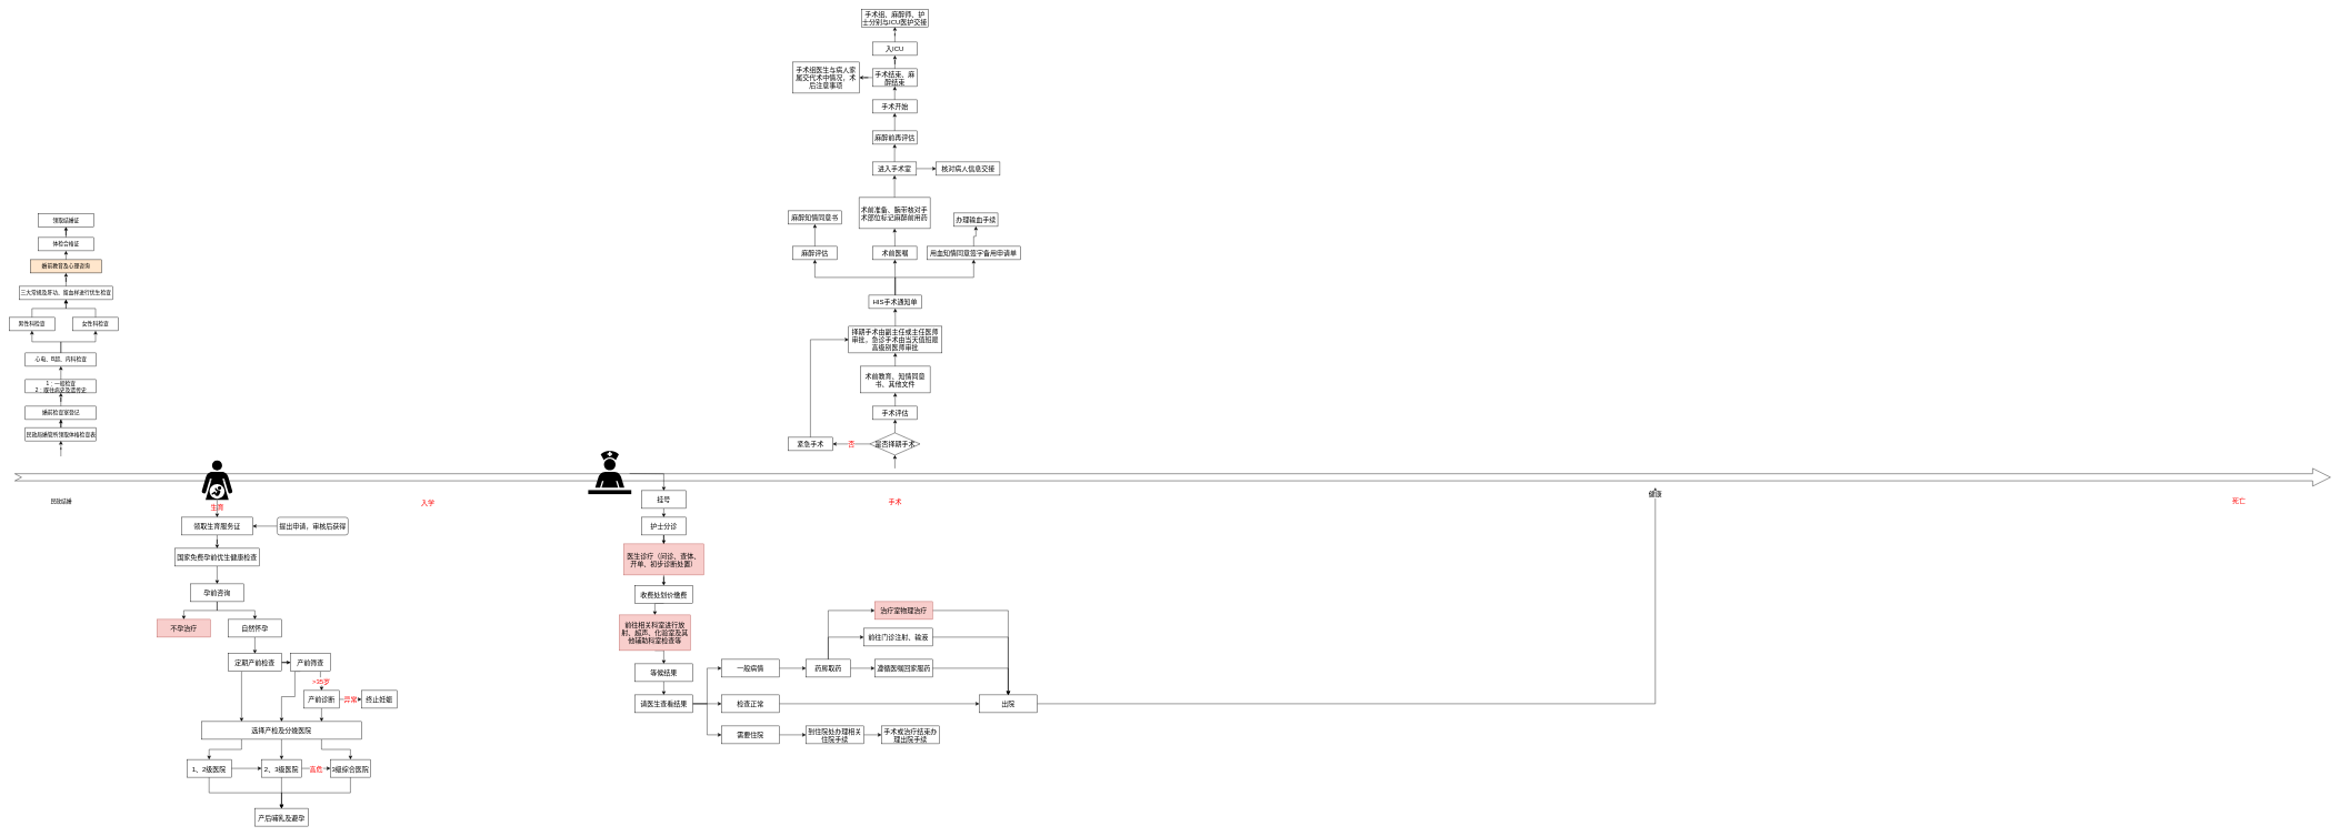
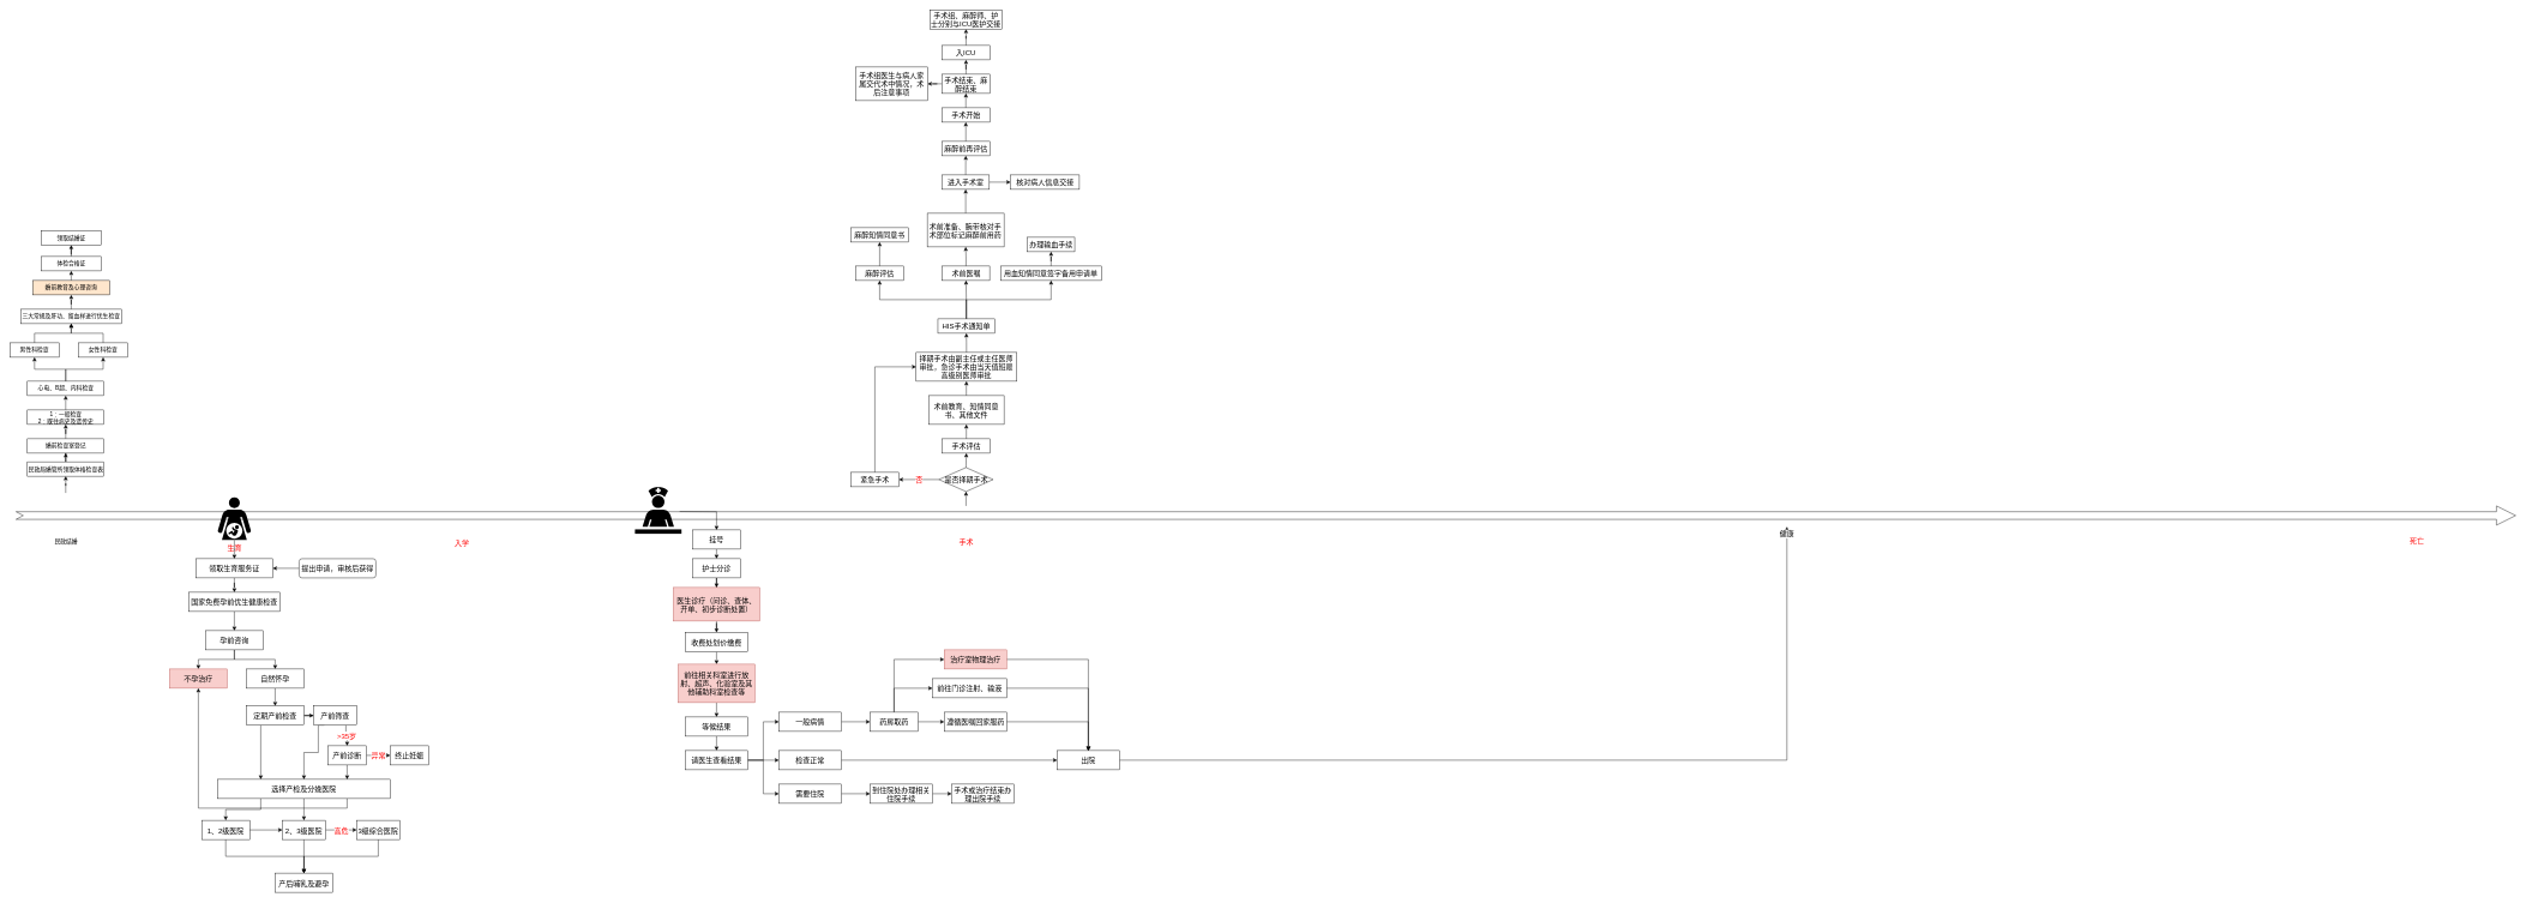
- <mxCell id="63" value="办理输血手续" style="rounded=0;whiteSpace=wrap;html=1;fontSize=15;" parent="1" vertex="1"><mxGeometry x="2146.01" y="479" width="98.59" height="30" as="geometry" /></mxCell>
+ <mxCell id="63" value="办理输血手续" style="rounded=0;whiteSpace=wrap;html=1;fontSize=15;" parent="1" vertex="1"><mxGeometry x="2141.01" y="494" width="98.59" height="30" as="geometry" /></mxCell>
- <mxCell id="11" value="前往相关科室进行放射、超声、化验室及其他辅助科室检查等" style="rounded=0;whiteSpace=wrap;html=1;fontSize=15;fillColor=#f8cecc;strokeColor=#b85450;" parent="1" vertex="1"><mxGeometry x="1393" y="1384" width="160" height="80" as="geometry" /></mxCell>
+ <mxCell id="11" value="前往相关科室进行放射、超声、化验室及其他辅助科室检查等" style="rounded=0;whiteSpace=wrap;html=1;fontSize=15;fillColor=#f8cecc;strokeColor=#b85450;" parent="1" vertex="1"><mxGeometry x="1413" y="1384" width="160" height="80" as="geometry" /></mxCell>
- <mxCell id="103" style="edgeStyle=orthogonalEdgeStyle;rounded=0;orthogonalLoop=1;jettySize=auto;html=1;exitX=0.75;exitY=1;exitDx=0;exitDy=0;fontSize=15;fontColor=#FF0000;" parent="1" source="104" target="118" edge="1"><mxGeometry relative="1" as="geometry" /></mxCell>
+ <mxCell id="103" style="edgeStyle=orthogonalEdgeStyle;rounded=0;orthogonalLoop=1;jettySize=auto;html=1;exitX=0.75;exitY=1;exitDx=0;exitDy=0;fontSize=15;fontColor=#FF0000;" parent="1" source="104" target="97" edge="1"><mxGeometry relative="1" as="geometry" /></mxCell>
